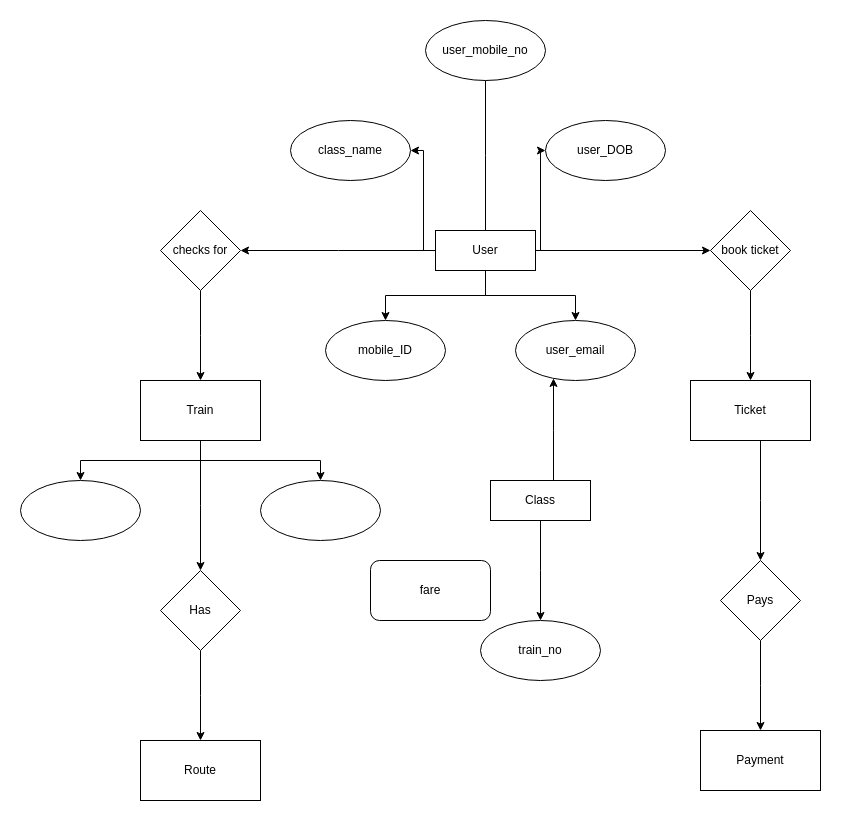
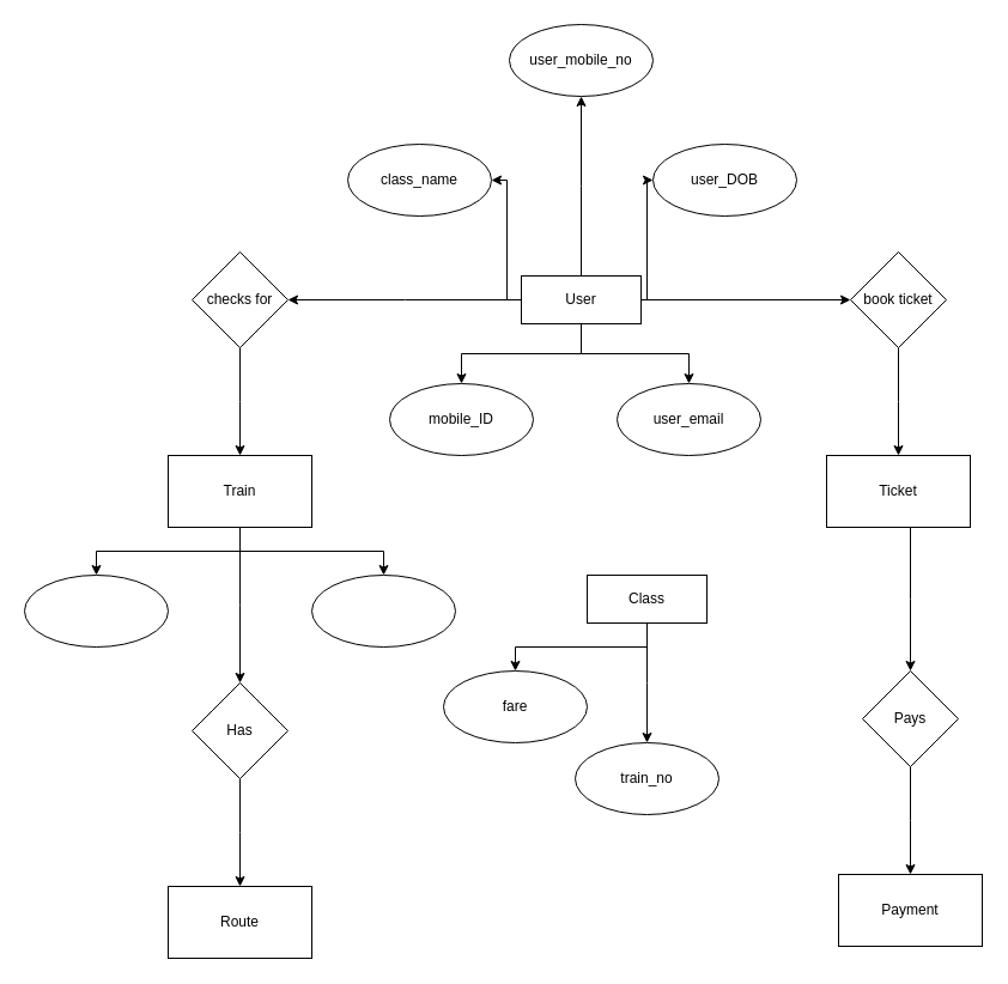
- <mxCell id="7" value="" style="edgeStyle=elbowEdgeStyle;rounded=0;orthogonalLoop=1;jettySize=auto;html=1;endArrow=none;" edge="1" parent="1" source="9" target="36"><mxGeometry relative="1" as="geometry" /></mxCell>
+ <mxCell id="7" value="" style="edgeStyle=elbowEdgeStyle;rounded=0;orthogonalLoop=1;jettySize=auto;html=1;" edge="1" parent="1" source="9" target="36"><mxGeometry relative="1" as="geometry" /></mxCell>
- <mxCell id="29" value="" style="edgeStyle=elbowEdgeStyle;rounded=0;orthogonalLoop=1;jettySize=auto;html=1;" edge="1" parent="1" source="31" target="11"><mxGeometry relative="1" as="geometry" /></mxCell>
+ <mxCell id="29" value="" style="edgeStyle=elbowEdgeStyle;rounded=0;orthogonalLoop=1;jettySize=auto;html=1;" edge="1" parent="1" source="31" target="33"><mxGeometry relative="1" as="geometry" /></mxCell>
- <mxCell id="33" value="fare" style="whiteSpace=wrap;html=1;rounded=1;" vertex="1" parent="1"><mxGeometry x="370" y="560" width="120" height="60" as="geometry" /></mxCell>
+ <mxCell id="33" value="fare" style="ellipse;whiteSpace=wrap;html=1;" vertex="1" parent="1"><mxGeometry x="370" y="560" width="120" height="60" as="geometry" /></mxCell>
